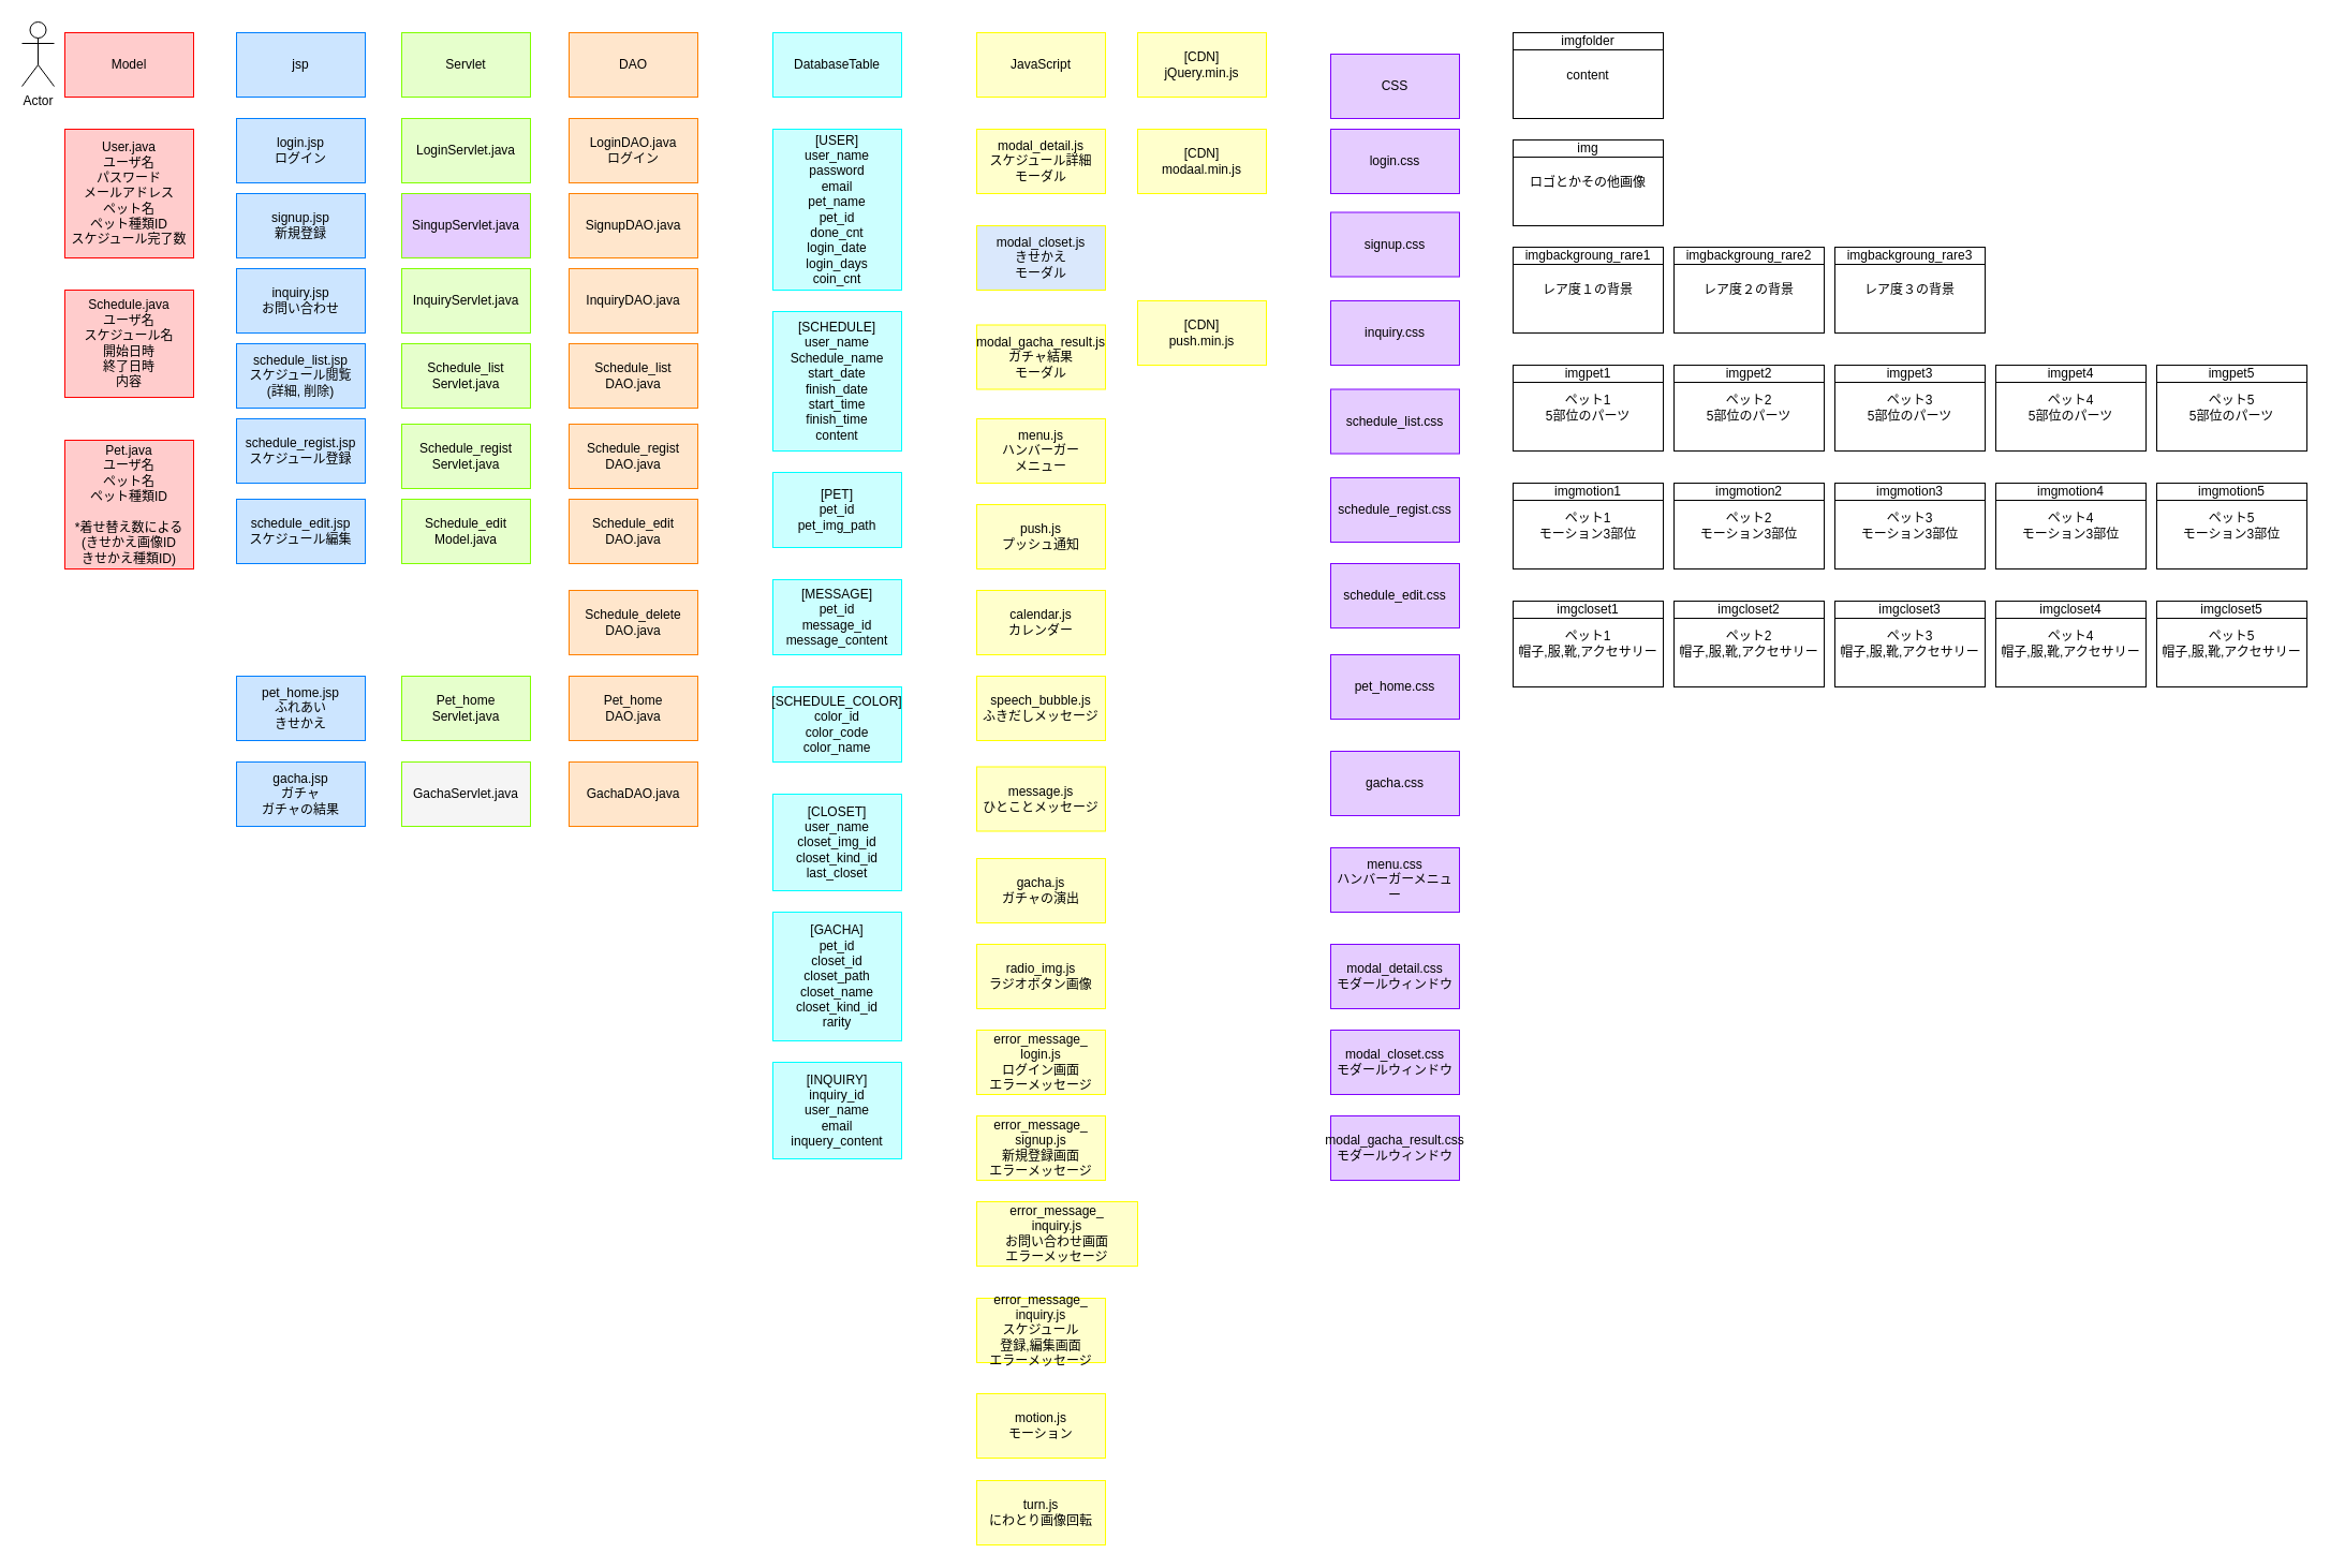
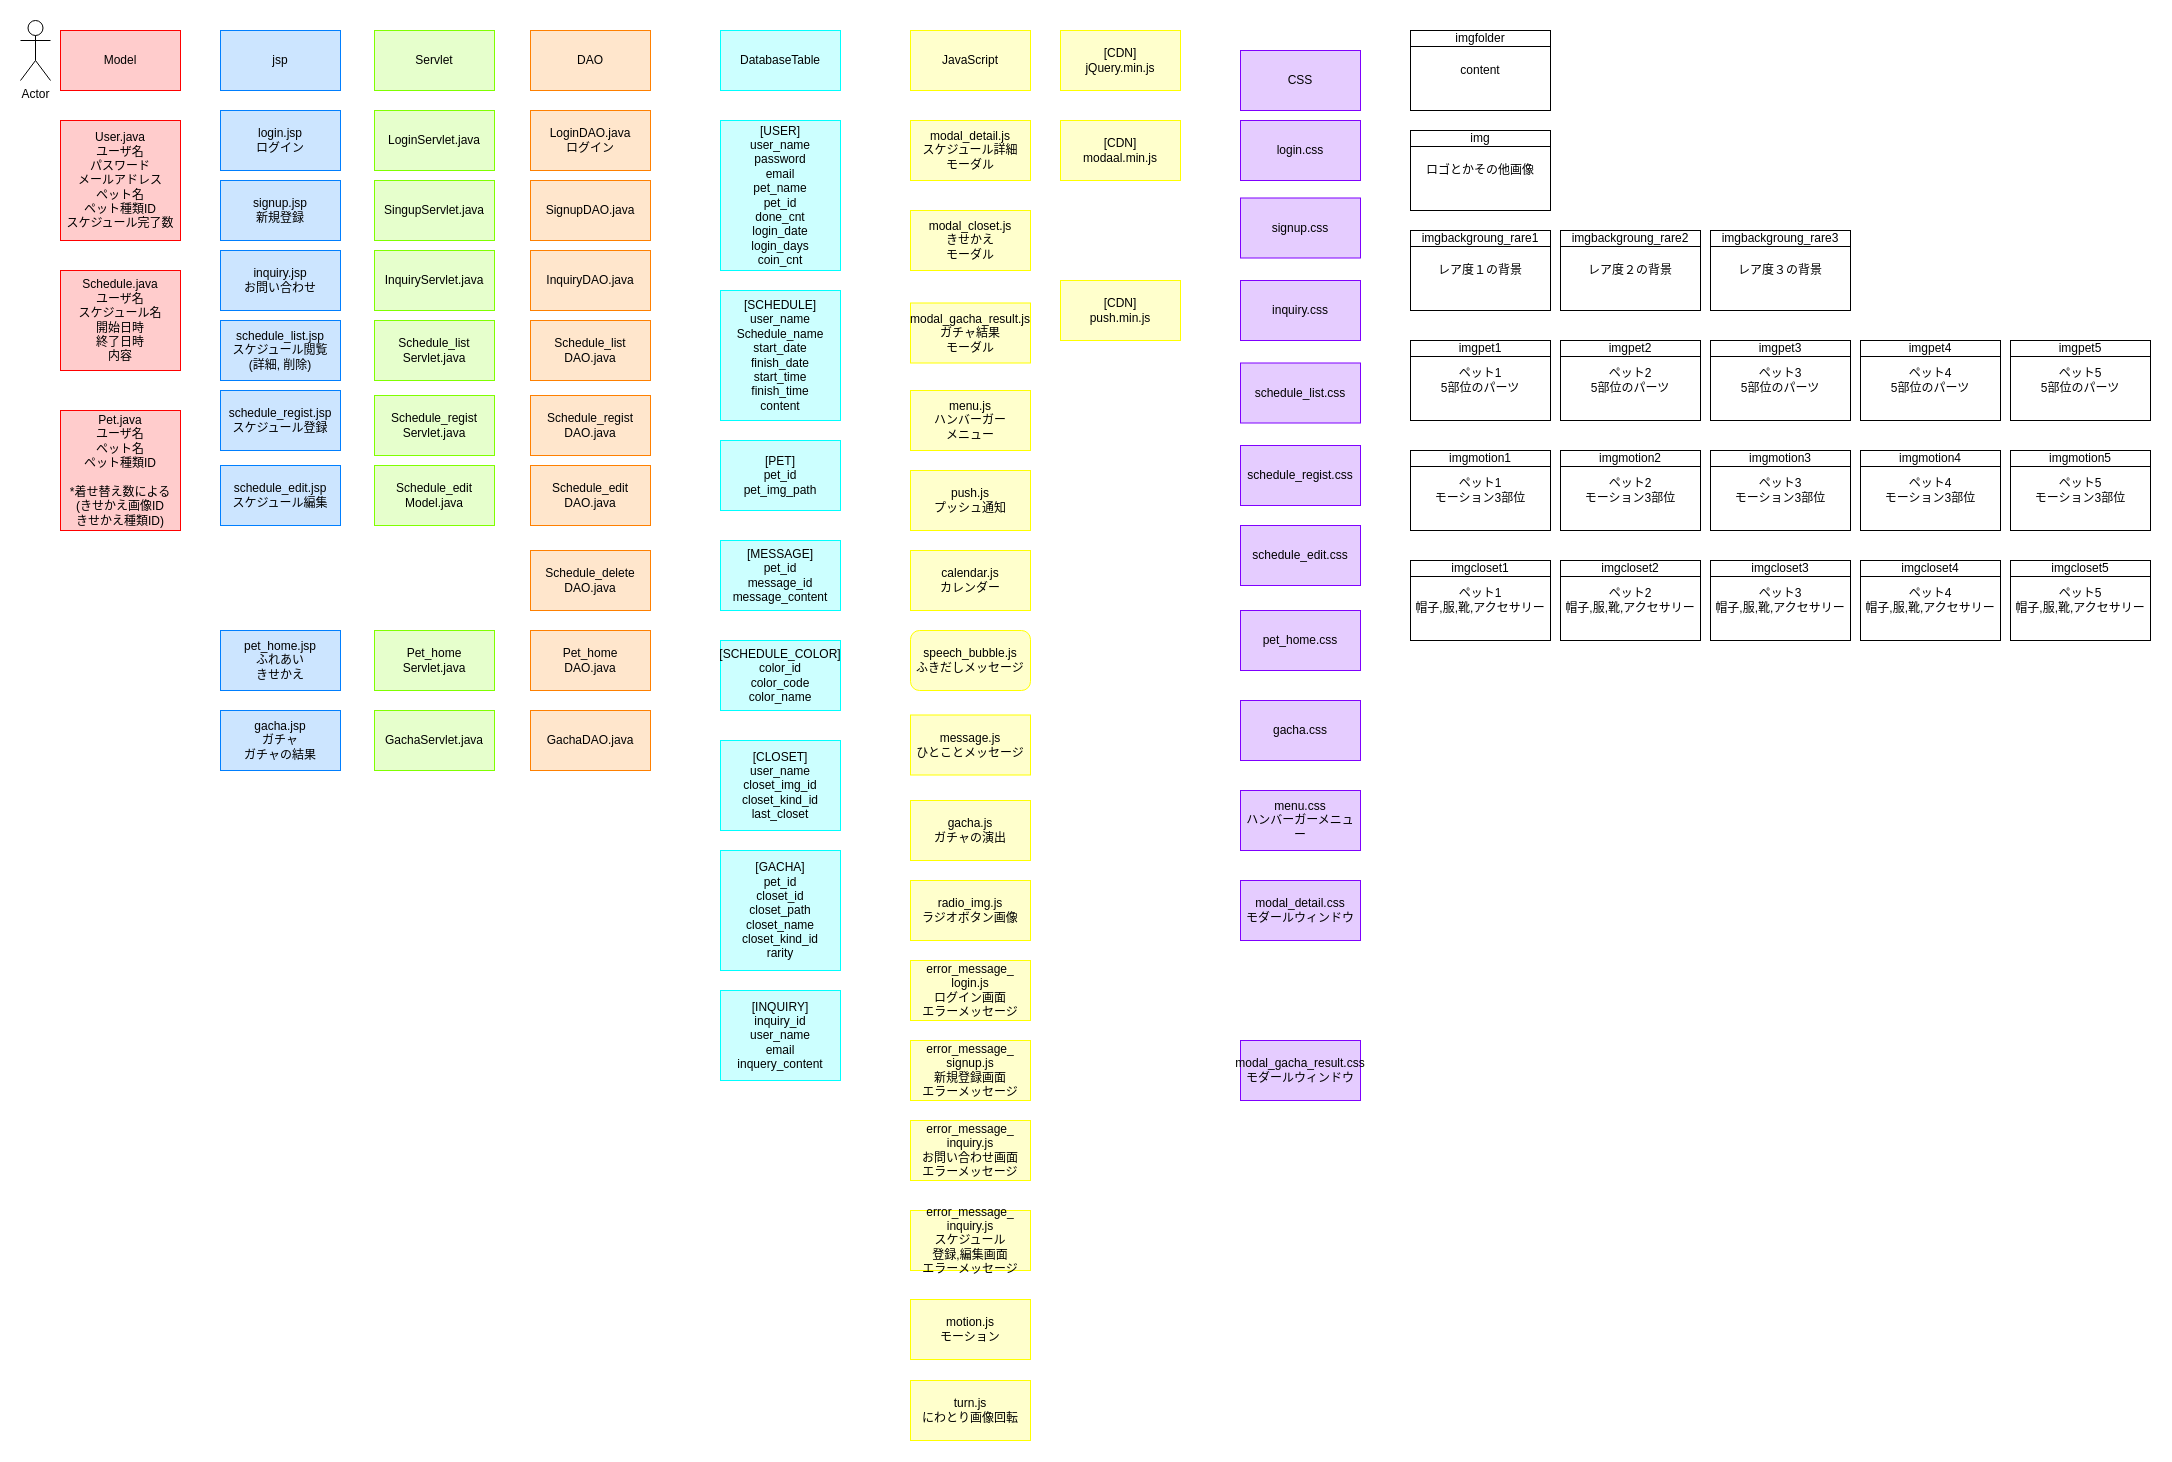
- <mxCell id="7" value="SingupServlet.java" style="rounded=0;whiteSpace=wrap;html=1;strokeColor=#80FF00;fillColor=#e5ccff;" parent="1" vertex="1"><mxGeometry x="374" y="180" width="120" height="60" as="geometry" /></mxCell>
+ <mxCell id="7" value="SingupServlet.java" style="rounded=0;whiteSpace=wrap;html=1;strokeColor=#80FF00;fillColor=#E6FFCC;" parent="1" vertex="1"><mxGeometry x="374" y="180" width="120" height="60" as="geometry" /></mxCell>
- <mxCell id="75" value="modal_closet.js&lt;br&gt;きせかえ&lt;br&gt;モーダル" style="rounded=0;whiteSpace=wrap;html=1;strokeColor=#FFFF00;fillColor=#dae8fc;" parent="1" vertex="1"><mxGeometry x="910" y="210" width="120" height="60" as="geometry" /></mxCell>
+ <mxCell id="75" value="modal_closet.js&lt;br&gt;きせかえ&lt;br&gt;モーダル" style="rounded=0;whiteSpace=wrap;html=1;strokeColor=#FFFF00;fillColor=#FFFFCC;" parent="1" vertex="1"><mxGeometry x="910" y="210" width="120" height="60" as="geometry" /></mxCell>
- <mxCell id="58" value="speech_bubble.js&lt;br&gt;ふきだしメッセージ" style="rounded=0;whiteSpace=wrap;html=1;strokeColor=#FFFF00;fillColor=#FFFFCC;" parent="1" vertex="1"><mxGeometry x="910" y="630" width="120" height="60" as="geometry" /></mxCell>
+ <mxCell id="58" value="speech_bubble.js&lt;br&gt;ふきだしメッセージ" style="whiteSpace=wrap;html=1;strokeColor=#FFFF00;fillColor=#FFFFCC;rounded=1;" parent="1" vertex="1"><mxGeometry x="910" y="630" width="120" height="60" as="geometry" /></mxCell>
- <mxCell id="36" value="GachaServlet.java" style="rounded=0;whiteSpace=wrap;html=1;strokeColor=#80FF00;fillColor=#f5f5f5;" parent="1" vertex="1"><mxGeometry x="374" y="710" width="120" height="60" as="geometry" /></mxCell>
+ <mxCell id="36" value="GachaServlet.java" style="rounded=0;whiteSpace=wrap;html=1;strokeColor=#80FF00;fillColor=#E6FFCC;" parent="1" vertex="1"><mxGeometry x="374" y="710" width="120" height="60" as="geometry" /></mxCell>
- <mxCell id="78" value="modal_closet.css&lt;br&gt;モダールウィンドウ" style="rounded=0;whiteSpace=wrap;html=1;strokeColor=#7F00FF;fillColor=#E5CCFF;" parent="1" vertex="1"><mxGeometry x="1240" y="960" width="120" height="60" as="geometry" /></mxCell>
- <mxCell id="73" value="error_message_&lt;br&gt;inquiry.js&lt;br&gt;お問い合わせ画面&lt;br&gt;エラーメッセージ" style="rounded=0;whiteSpace=wrap;html=1;strokeColor=#FFFF00;fillColor=#FFFFCC;" parent="1" vertex="1"><mxGeometry x="910" y="1120" width="150" height="60" as="geometry" /></mxCell>
+ <mxCell id="73" value="error_message_&lt;br&gt;inquiry.js&lt;br&gt;お問い合わせ画面&lt;br&gt;エラーメッセージ" style="rounded=0;whiteSpace=wrap;html=1;strokeColor=#FFFF00;fillColor=#FFFFCC;" parent="1" vertex="1"><mxGeometry x="910" y="1120" width="120" height="60" as="geometry" /></mxCell>
